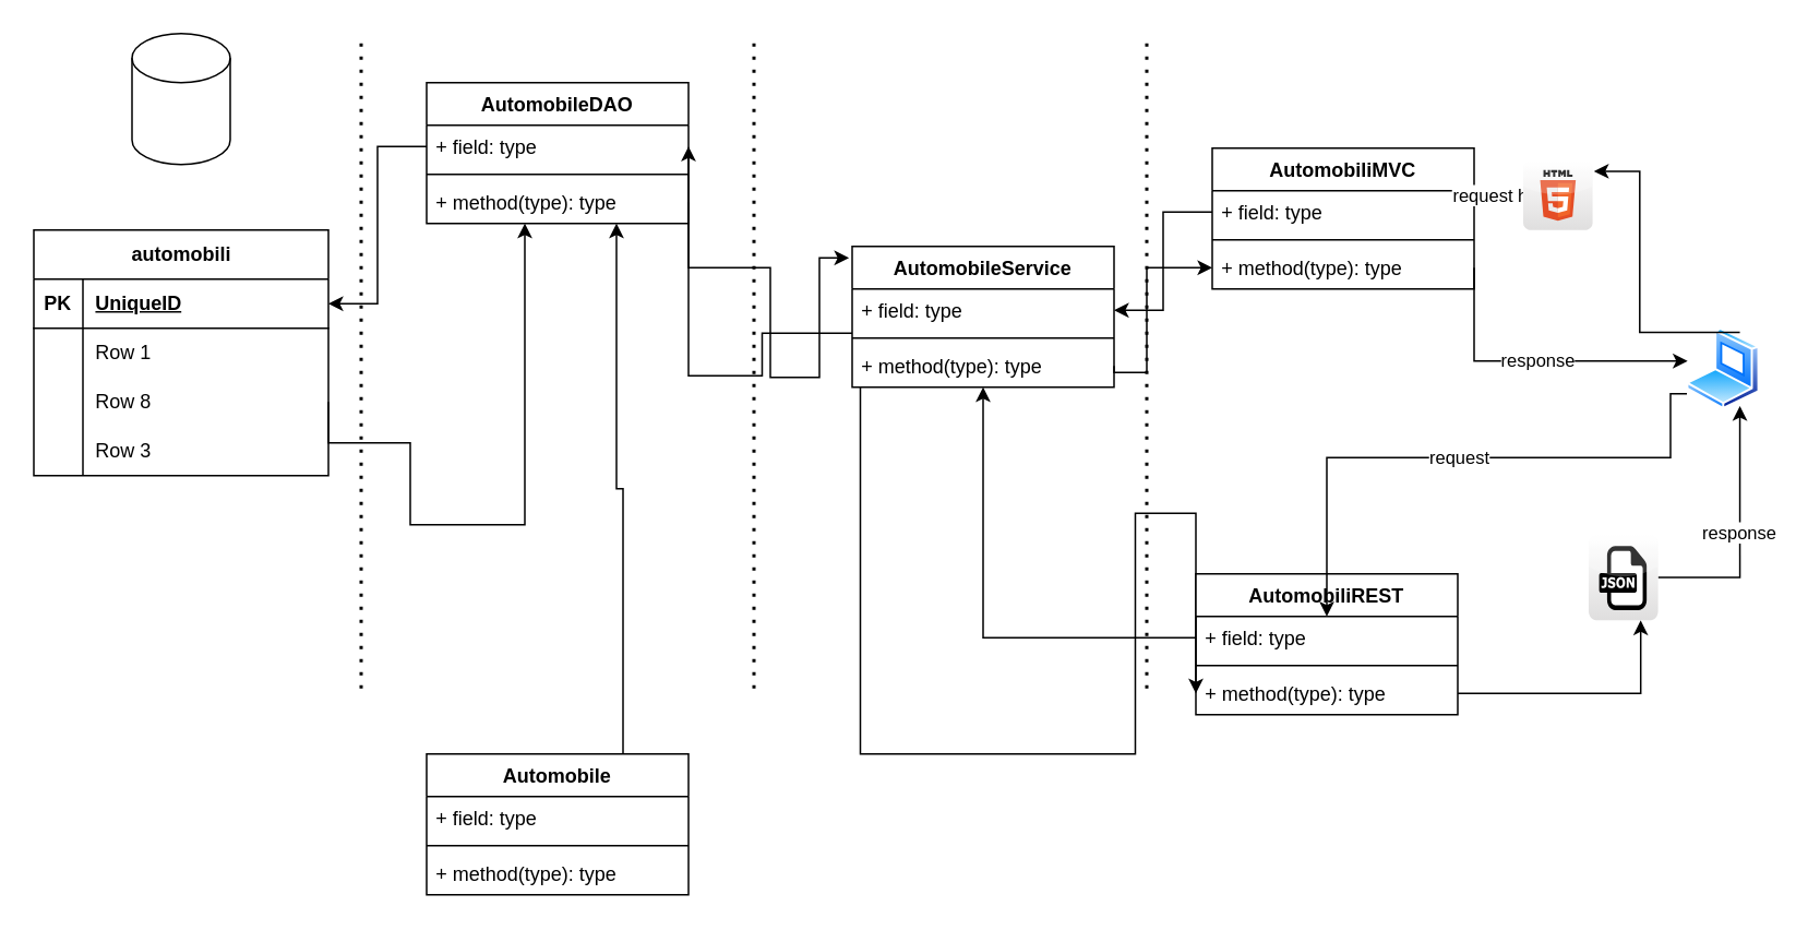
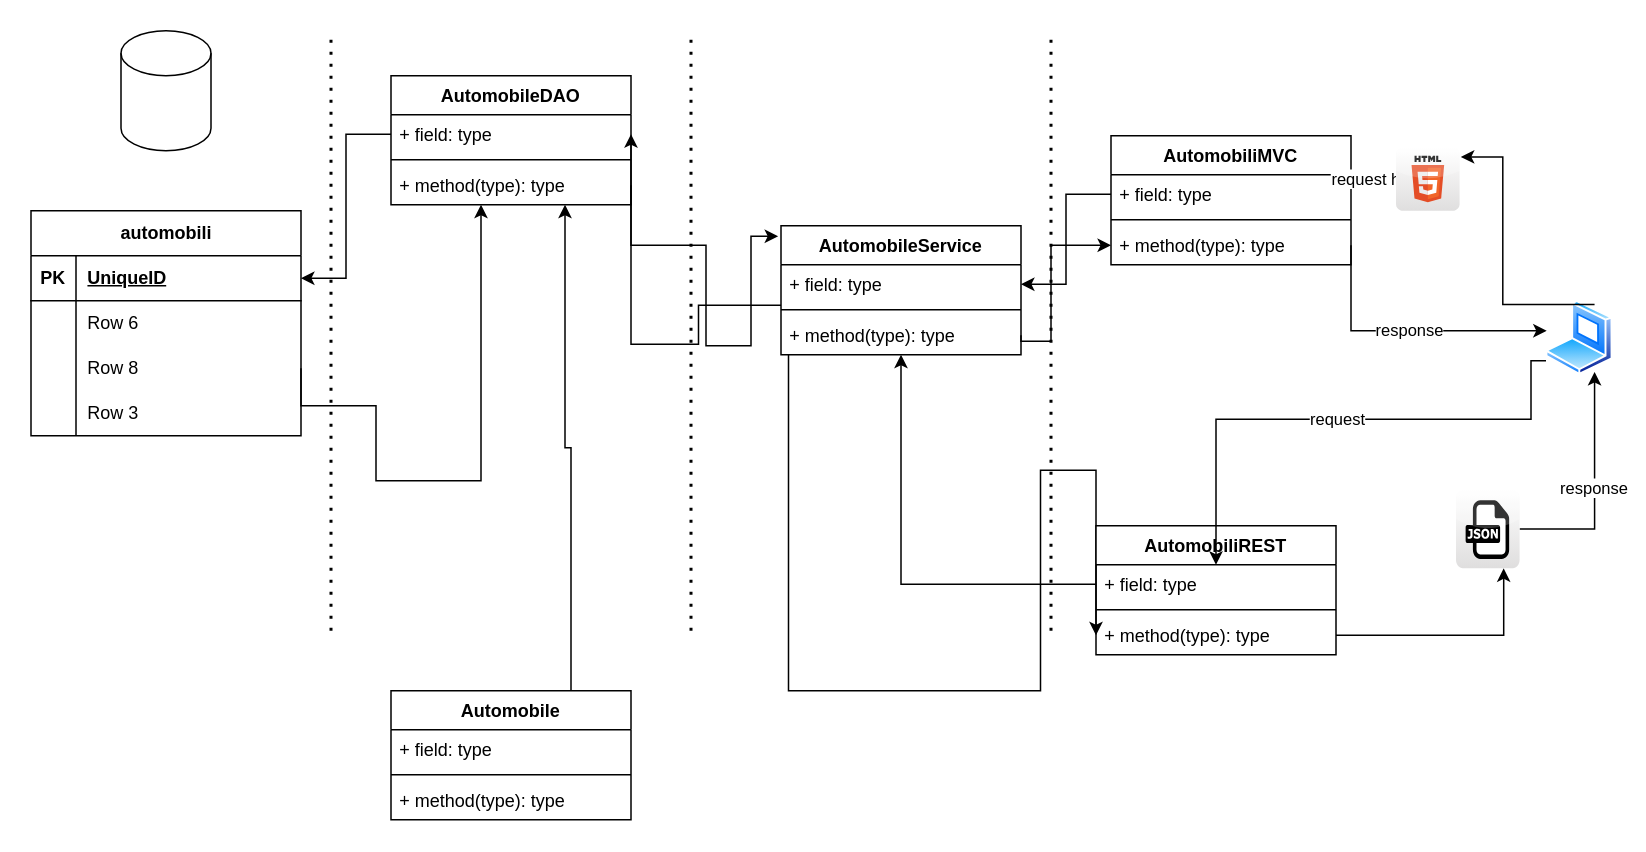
- <mxCell id="9" value="Row 1" style="shape=partialRectangle;connectable=0;fillColor=none;top=0;left=0;bottom=0;right=0;align=left;spacingLeft=6;overflow=hidden;whiteSpace=wrap;html=1;" vertex="1" parent="7"><mxGeometry x="30" width="150" height="30" as="geometry"><mxRectangle width="150" height="30" as="alternateBounds" /></mxGeometry></mxCell>
+ <mxCell id="9" value="Row 6" style="shape=partialRectangle;connectable=0;fillColor=none;top=0;left=0;bottom=0;right=0;align=left;spacingLeft=6;overflow=hidden;whiteSpace=wrap;html=1;" vertex="1" parent="7"><mxGeometry x="30" width="150" height="30" as="geometry"><mxRectangle width="150" height="30" as="alternateBounds" /></mxGeometry></mxCell>
